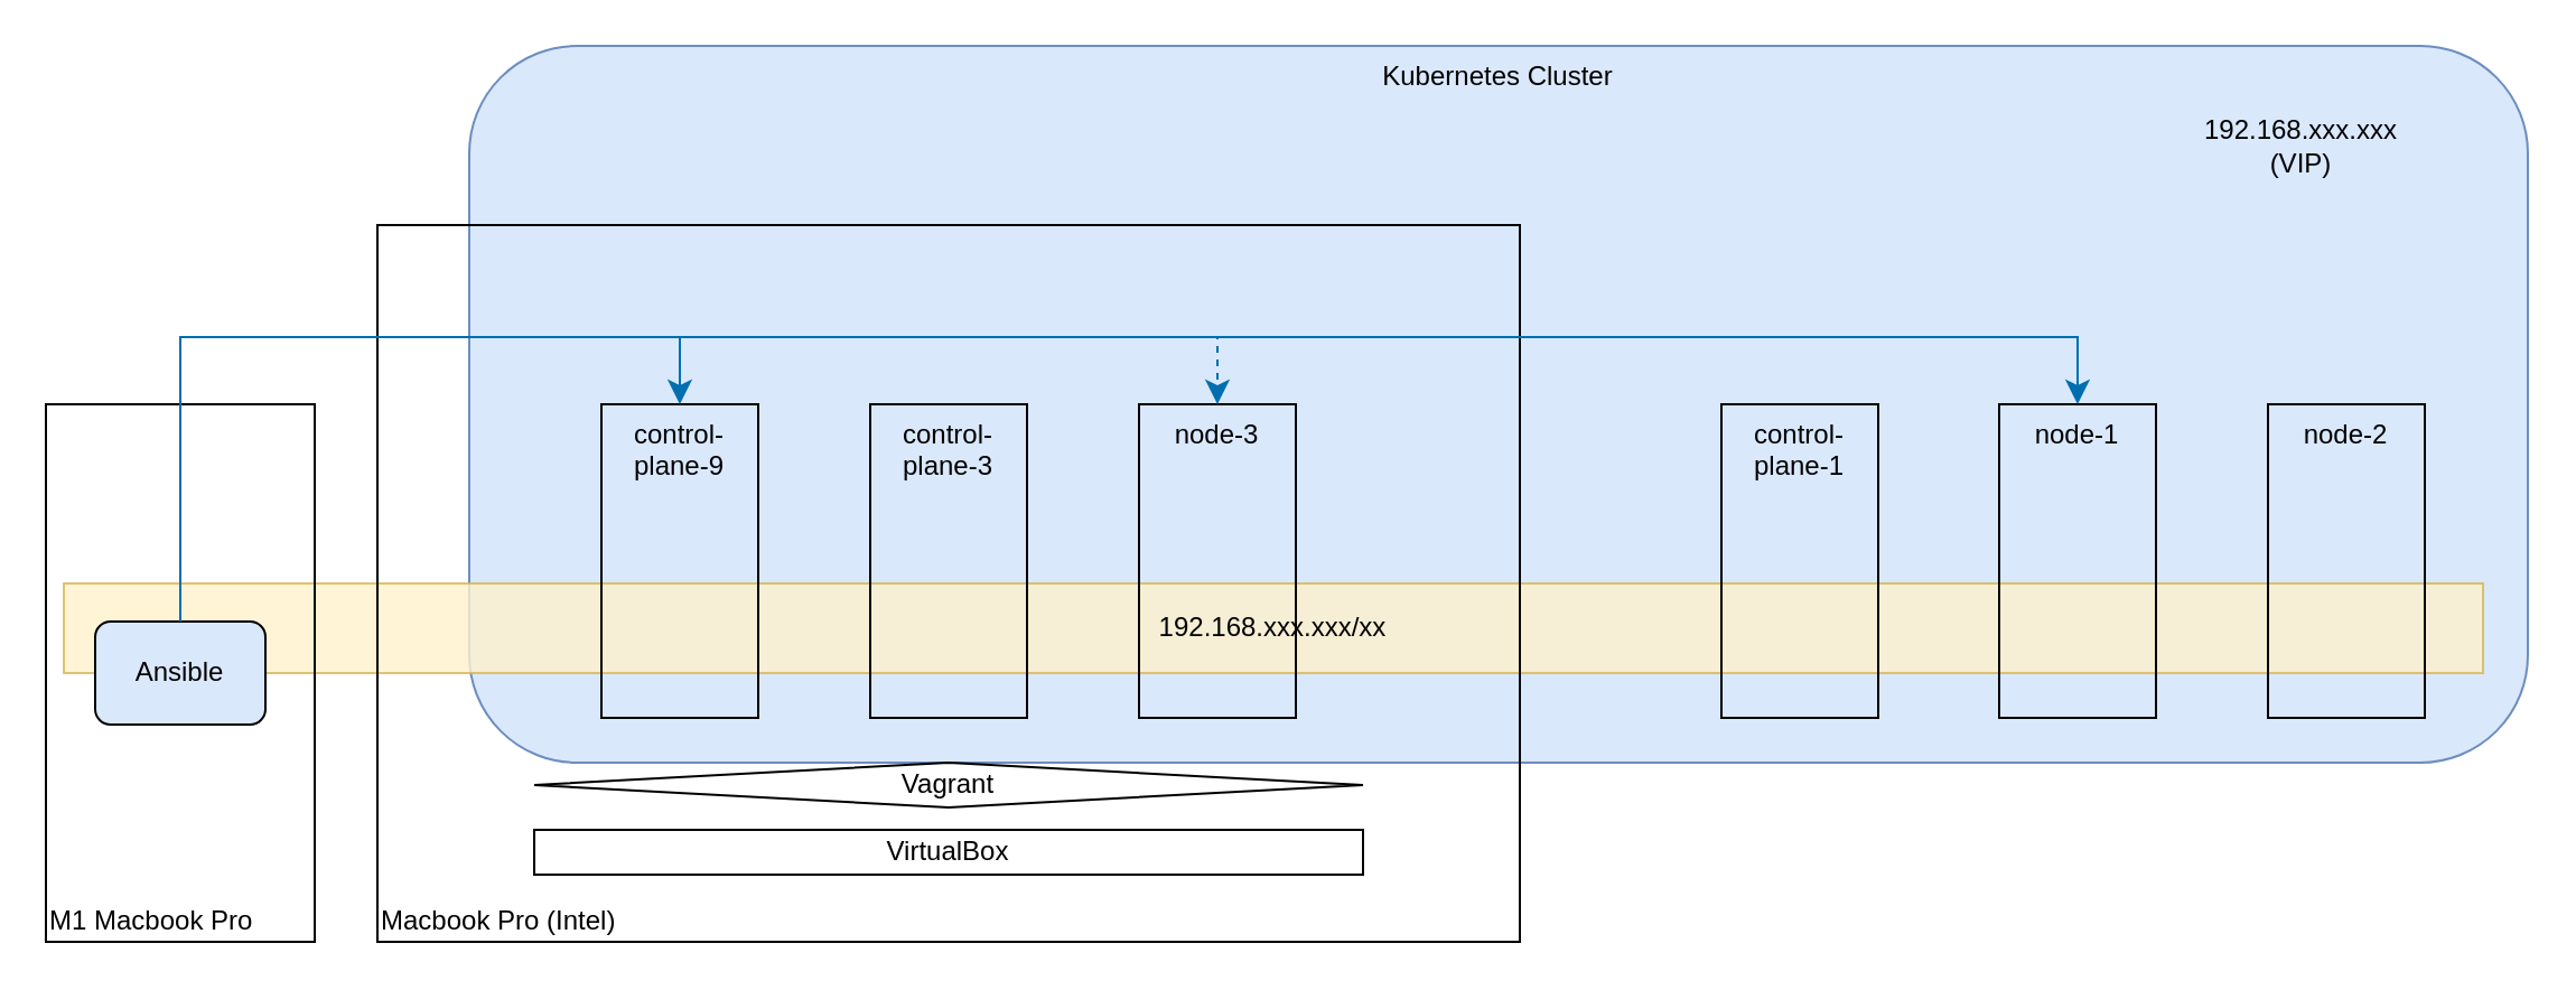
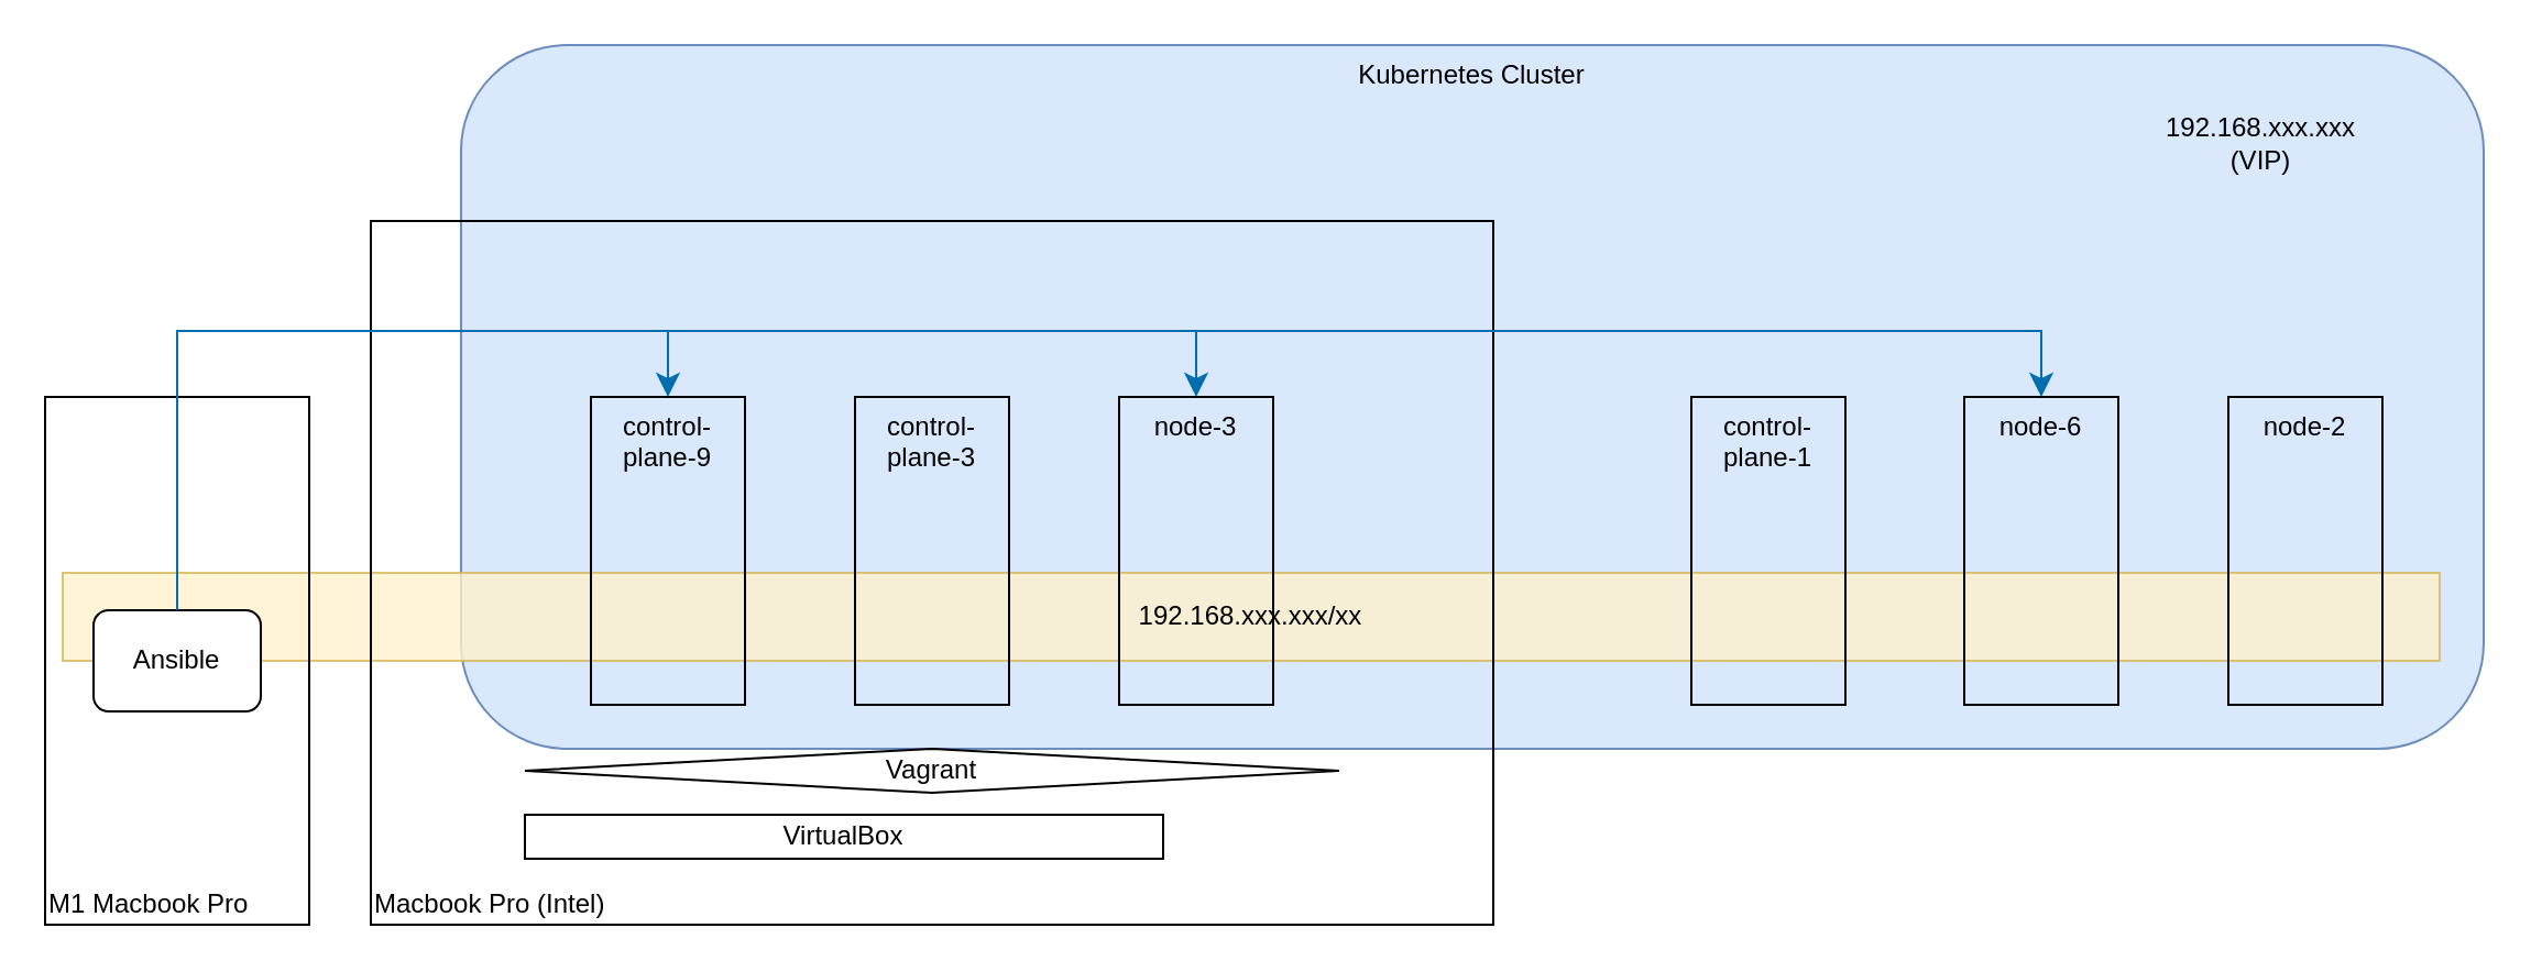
- <mxCell id="18" value="" style="edgeStyle=elbowEdgeStyle;elbow=vertical;endArrow=classic;html=1;curved=0;rounded=0;endSize=8;startSize=8;exitX=0.5;exitY=0;exitDx=0;exitDy=0;entryX=0.5;entryY=0;entryDx=0;entryDy=0;fillColor=#1ba1e2;strokeColor=#006EAF;dashed=1;" edge="1" parent="1" source="13" target="11"><mxGeometry width="50" height="50" relative="1" as="geometry"><mxPoint x="100" y="297" as="sourcePoint" /><mxPoint x="443" y="200" as="targetPoint" /><Array as="points"><mxPoint x="308" y="150" /></Array></mxGeometry></mxCell>
+ <mxCell id="18" value="" style="edgeStyle=elbowEdgeStyle;elbow=vertical;endArrow=classic;html=1;curved=0;rounded=0;endSize=8;startSize=8;exitX=0.5;exitY=0;exitDx=0;exitDy=0;entryX=0.5;entryY=0;entryDx=0;entryDy=0;fillColor=#1ba1e2;strokeColor=#006EAF;" edge="1" parent="1" source="13" target="11"><mxGeometry width="50" height="50" relative="1" as="geometry"><mxPoint x="100" y="297" as="sourcePoint" /><mxPoint x="443" y="200" as="targetPoint" /><Array as="points"><mxPoint x="308" y="150" /></Array></mxGeometry></mxCell>
- <mxCell id="8" value="node-1" style="rounded=0;whiteSpace=wrap;html=1;verticalAlign=top;fillColor=none;" parent="1" vertex="1"><mxGeometry x="892" y="180" width="70" height="140" as="geometry" /></mxCell>
+ <mxCell id="8" value="node-6" style="rounded=0;whiteSpace=wrap;html=1;verticalAlign=top;fillColor=none;" parent="1" vertex="1"><mxGeometry x="892" y="180" width="70" height="140" as="geometry" /></mxCell>
- <mxCell id="13" value="Ansible" style="rounded=1;whiteSpace=wrap;html=1;fillColor=#dae8fc;" parent="1" vertex="1"><mxGeometry x="42" y="277" width="76" height="46" as="geometry" /></mxCell>
+ <mxCell id="13" value="Ansible" style="rounded=1;whiteSpace=wrap;html=1;" parent="1" vertex="1"><mxGeometry x="42" y="277" width="76" height="46" as="geometry" /></mxCell>
- <mxCell id="15" value="VirtualBox" style="rounded=0;whiteSpace=wrap;html=1;" vertex="1" parent="1"><mxGeometry x="238" y="370" width="370" height="20" as="geometry" /></mxCell>
+ <mxCell id="15" value="VirtualBox" style="rounded=0;whiteSpace=wrap;html=1;" vertex="1" parent="1"><mxGeometry x="238" y="370" width="290" height="20" as="geometry" /></mxCell>
